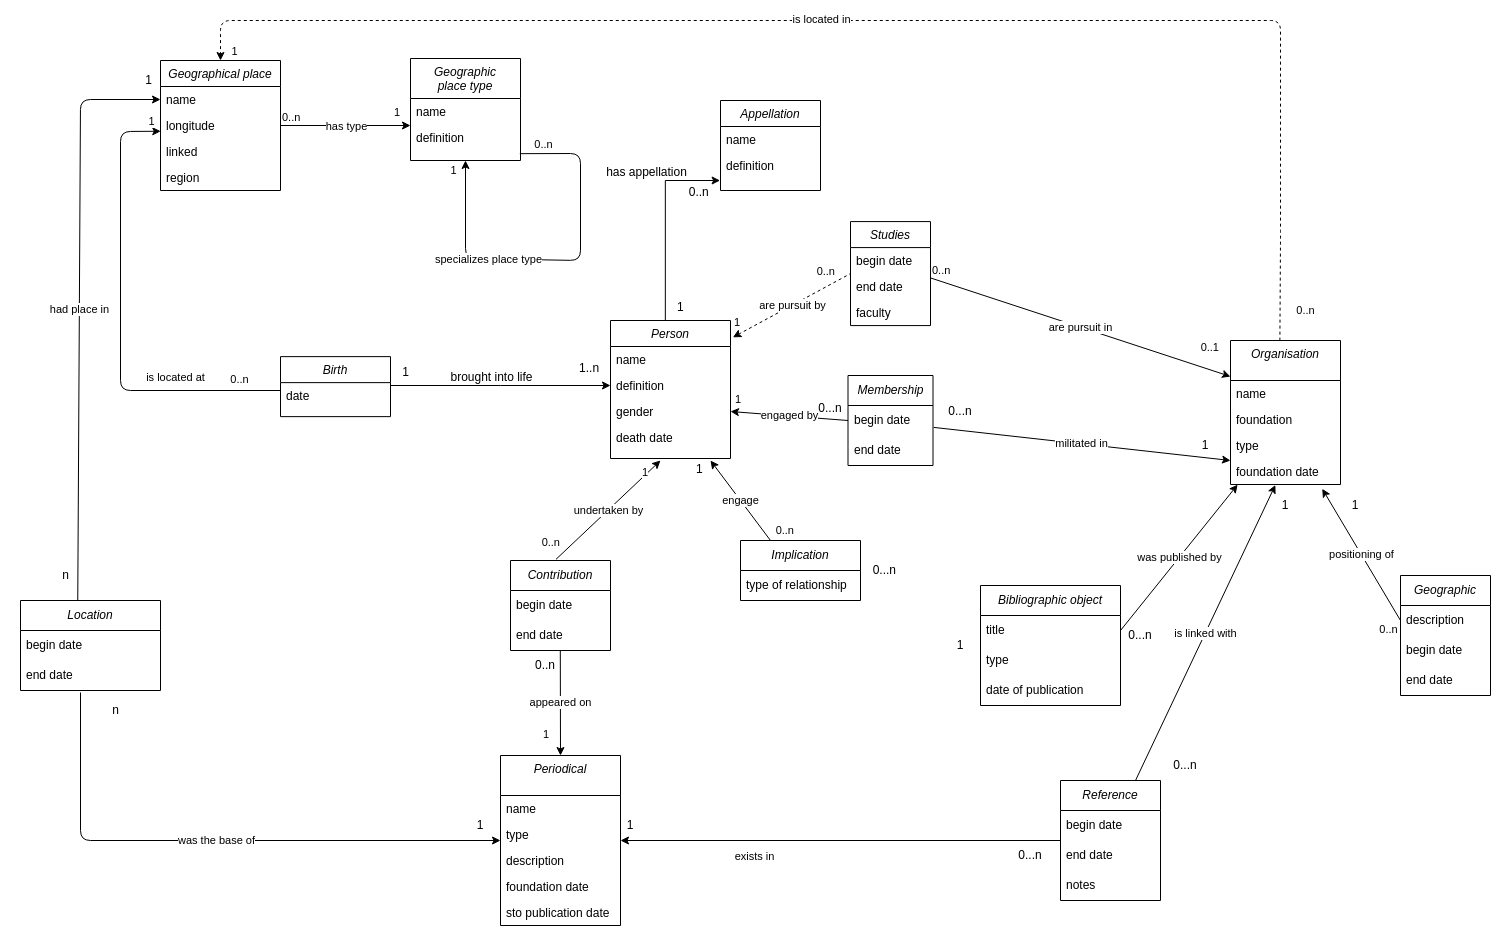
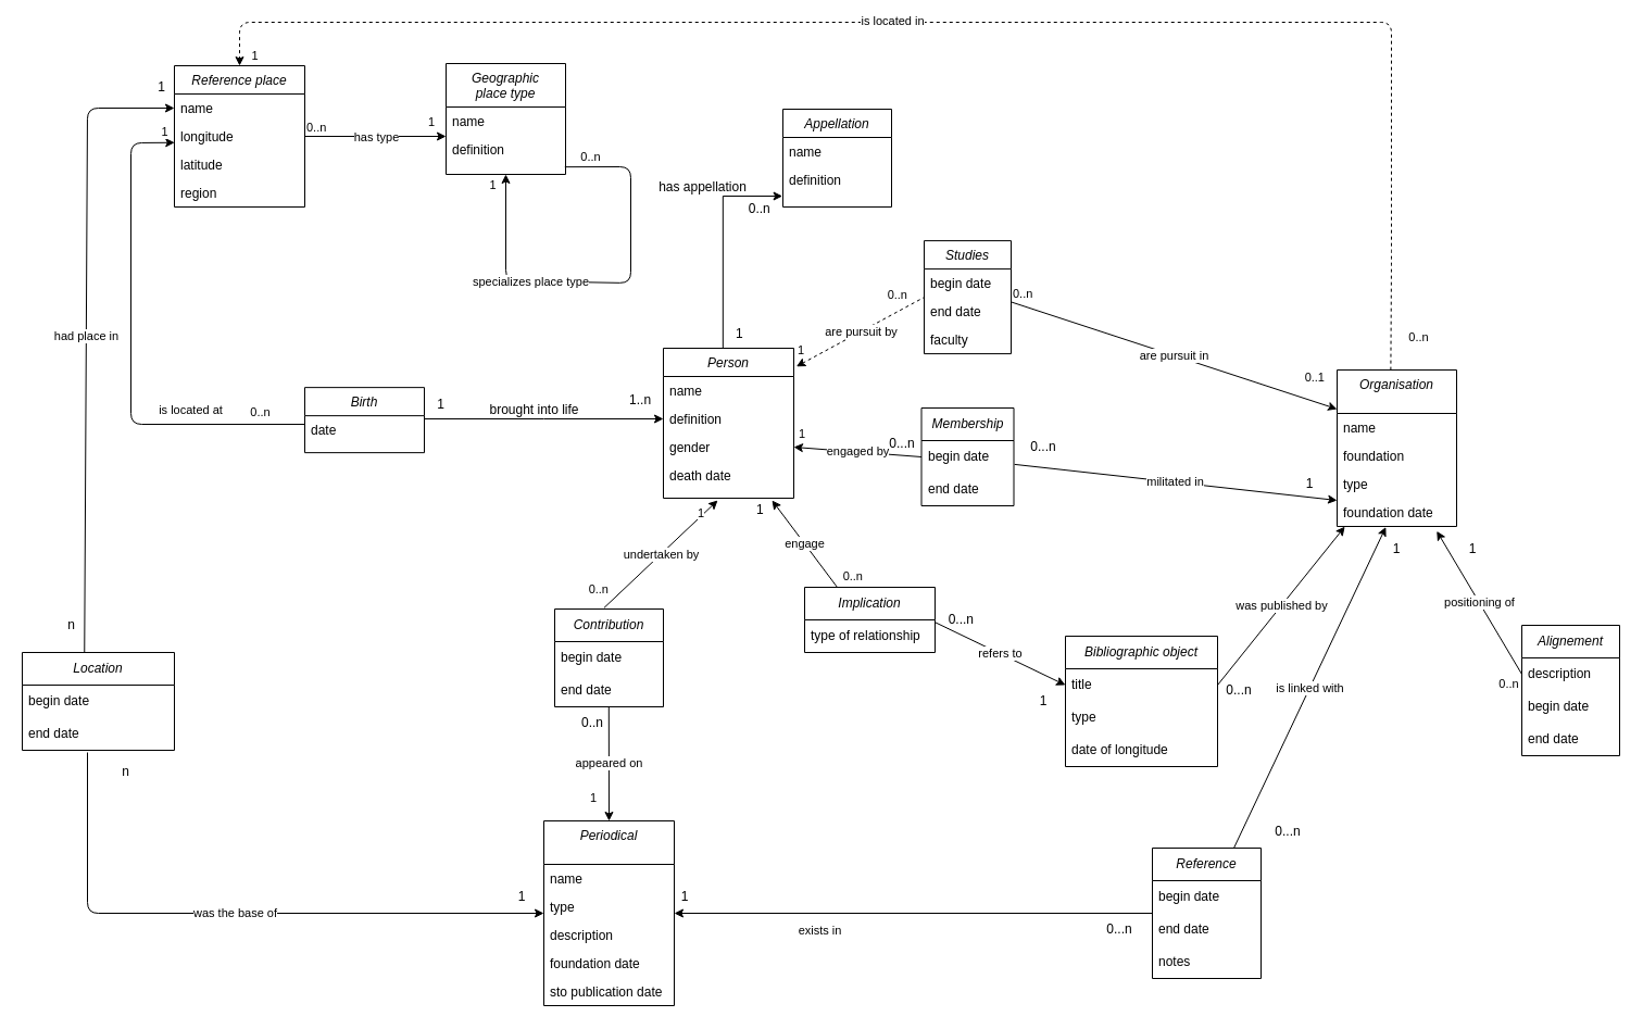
- <mxCell id="21" value="Geographical place" style="swimlane;fontStyle=2;align=center;verticalAlign=top;childLayout=stackLayout;horizontal=1;startSize=26;horizontalStack=0;resizeParent=1;resizeLast=0;collapsible=1;marginBottom=0;rounded=0;shadow=0;strokeWidth=1;" parent="1" vertex="1"><mxGeometry x="160" y="60" width="120" height="130" as="geometry"><mxRectangle x="230" y="140" width="160" height="26" as="alternateBounds" /></mxGeometry></mxCell>
+ <mxCell id="21" value="Reference place" style="swimlane;fontStyle=2;align=center;verticalAlign=top;childLayout=stackLayout;horizontal=1;startSize=26;horizontalStack=0;resizeParent=1;resizeLast=0;collapsible=1;marginBottom=0;rounded=0;shadow=0;strokeWidth=1;" parent="1" vertex="1"><mxGeometry x="160" y="60" width="120" height="130" as="geometry"><mxRectangle x="230" y="140" width="160" height="26" as="alternateBounds" /></mxGeometry></mxCell>
- <mxCell id="24" value="linked" style="text;align=left;verticalAlign=top;spacingLeft=4;spacingRight=4;overflow=hidden;rotatable=0;points=[[0,0.5],[1,0.5]];portConstraint=eastwest;rounded=0;shadow=0;html=0;" parent="21" vertex="1"><mxGeometry y="78" width="120" height="26" as="geometry" /></mxCell>
+ <mxCell id="24" value="latitude" style="text;align=left;verticalAlign=top;spacingLeft=4;spacingRight=4;overflow=hidden;rotatable=0;points=[[0,0.5],[1,0.5]];portConstraint=eastwest;rounded=0;shadow=0;html=0;" parent="21" vertex="1"><mxGeometry y="78" width="120" height="26" as="geometry" /></mxCell>
- <mxCell id="116" value="&lt;i&gt;Geographic&lt;/i&gt;" style="swimlane;fontStyle=0;childLayout=stackLayout;horizontal=1;startSize=30;horizontalStack=0;resizeParent=1;resizeParentMax=0;resizeLast=0;collapsible=1;marginBottom=0;whiteSpace=wrap;html=1;" parent="1" vertex="1"><mxGeometry x="1400" y="575" width="90" height="120" as="geometry" /></mxCell>
+ <mxCell id="116" value="&lt;i&gt;Alignement&lt;/i&gt;" style="swimlane;fontStyle=0;childLayout=stackLayout;horizontal=1;startSize=30;horizontalStack=0;resizeParent=1;resizeParentMax=0;resizeLast=0;collapsible=1;marginBottom=0;whiteSpace=wrap;html=1;" parent="1" vertex="1"><mxGeometry x="1400" y="575" width="90" height="120" as="geometry" /></mxCell>
+ <mxCell id="104" value="refers to" style="edgeStyle=none;html=1;exitX=1;exitY=0.074;exitDx=0;exitDy=0;entryX=0;entryY=0.5;entryDx=0;entryDy=0;exitPerimeter=0;" parent="1" source="103" target="77" edge="1"><mxGeometry relative="1" as="geometry" /></mxCell>
- <mxCell id="79" value="date of publication" style="text;strokeColor=none;fillColor=none;align=left;verticalAlign=middle;spacingLeft=4;spacingRight=4;overflow=hidden;points=[[0,0.5],[1,0.5]];portConstraint=eastwest;rotatable=0;whiteSpace=wrap;html=1;" parent="76" vertex="1"><mxGeometry y="90" width="140" height="30" as="geometry" /></mxCell>
+ <mxCell id="79" value="date of longitude" style="text;strokeColor=none;fillColor=none;align=left;verticalAlign=middle;spacingLeft=4;spacingRight=4;overflow=hidden;points=[[0,0.5],[1,0.5]];portConstraint=eastwest;rotatable=0;whiteSpace=wrap;html=1;" parent="76" vertex="1"><mxGeometry y="90" width="140" height="30" as="geometry" /></mxCell>
